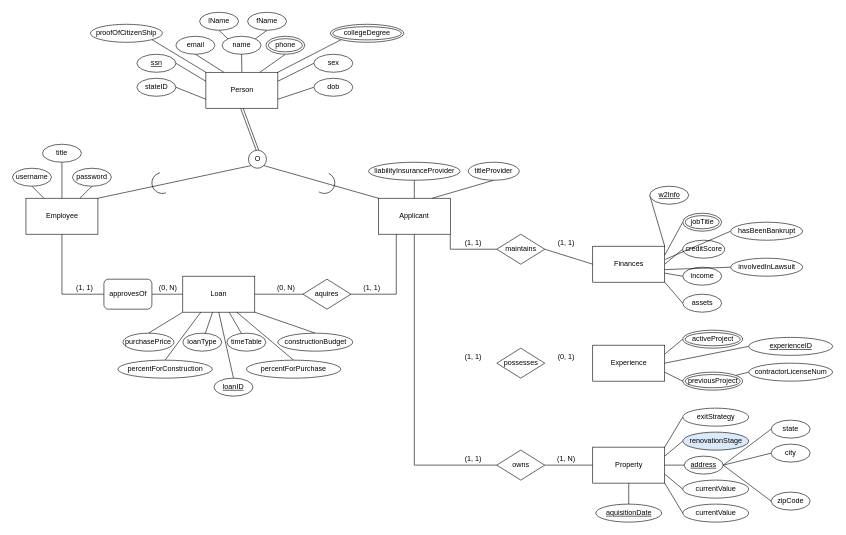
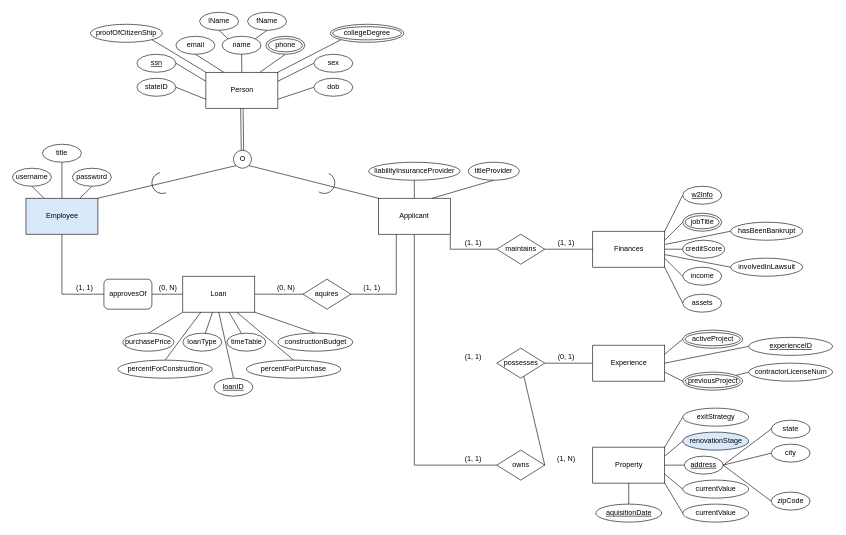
- <mxCell id="28" value="O" style="ellipse;whiteSpace=wrap;html=1;aspect=fixed;" parent="1" vertex="1"><mxGeometry x="413.5" y="250" width="30" height="30" as="geometry" /></mxCell>
+ <mxCell id="28" value="O" style="ellipse;whiteSpace=wrap;html=1;aspect=fixed;" parent="1" vertex="1"><mxGeometry x="388.5" y="250" width="30" height="30" as="geometry" /></mxCell>
- <mxCell id="59" value="&lt;u&gt;w2Info&lt;/u&gt;" style="ellipse;whiteSpace=wrap;html=1;" vertex="1" parent="1"><mxGeometry x="1082.5" y="310" width="65" height="30" as="geometry" /></mxCell>
+ <mxCell id="59" value="&lt;u&gt;w2Info&lt;/u&gt;" style="ellipse;whiteSpace=wrap;html=1;" vertex="1" parent="1"><mxGeometry x="1137.5" y="310" width="65" height="30" as="geometry" /></mxCell>
- <mxCell id="33" value="Employee" style="rounded=0;whiteSpace=wrap;html=1;" parent="1" vertex="1"><mxGeometry x="42.5" y="330" width="120" height="60" as="geometry" /></mxCell>
+ <mxCell id="33" value="Employee" style="rounded=0;whiteSpace=wrap;html=1;fillColor=#dae8fc;" parent="1" vertex="1"><mxGeometry x="42.5" y="330" width="120" height="60" as="geometry" /></mxCell>
- <mxCell id="40" value="Finances" style="rounded=0;whiteSpace=wrap;html=1;" parent="1" vertex="1"><mxGeometry x="987.5" y="410" width="120" height="60" as="geometry" /></mxCell>
+ <mxCell id="40" value="Finances" style="rounded=0;whiteSpace=wrap;html=1;" parent="1" vertex="1"><mxGeometry x="987.5" y="385" width="120" height="60" as="geometry" /></mxCell>
+ <mxCell id="43" style="rounded=0;orthogonalLoop=1;jettySize=auto;html=1;exitX=1;exitY=0.5;exitDx=0;exitDy=0;entryX=0;entryY=0.5;entryDx=0;entryDy=0;endArrow=none;endFill=0;" parent="1" source="44" target="50" edge="1"><mxGeometry relative="1" as="geometry" /></mxCell>
- <mxCell id="45" style="rounded=0;orthogonalLoop=1;jettySize=auto;html=1;exitX=1;exitY=0.5;exitDx=0;exitDy=0;entryX=0;entryY=0.5;entryDx=0;entryDy=0;endArrow=none;endFill=0;" parent="1" source="46" target="51" edge="1"><mxGeometry relative="1" as="geometry" /></mxCell>
+ <mxCell id="45" style="rounded=0;orthogonalLoop=1;jettySize=auto;html=1;exitX=1;exitY=0.5;exitDx=0;exitDy=0;endArrow=none;endFill=0;" parent="1" source="46" target="44" edge="1"><mxGeometry relative="1" as="geometry" /></mxCell>
